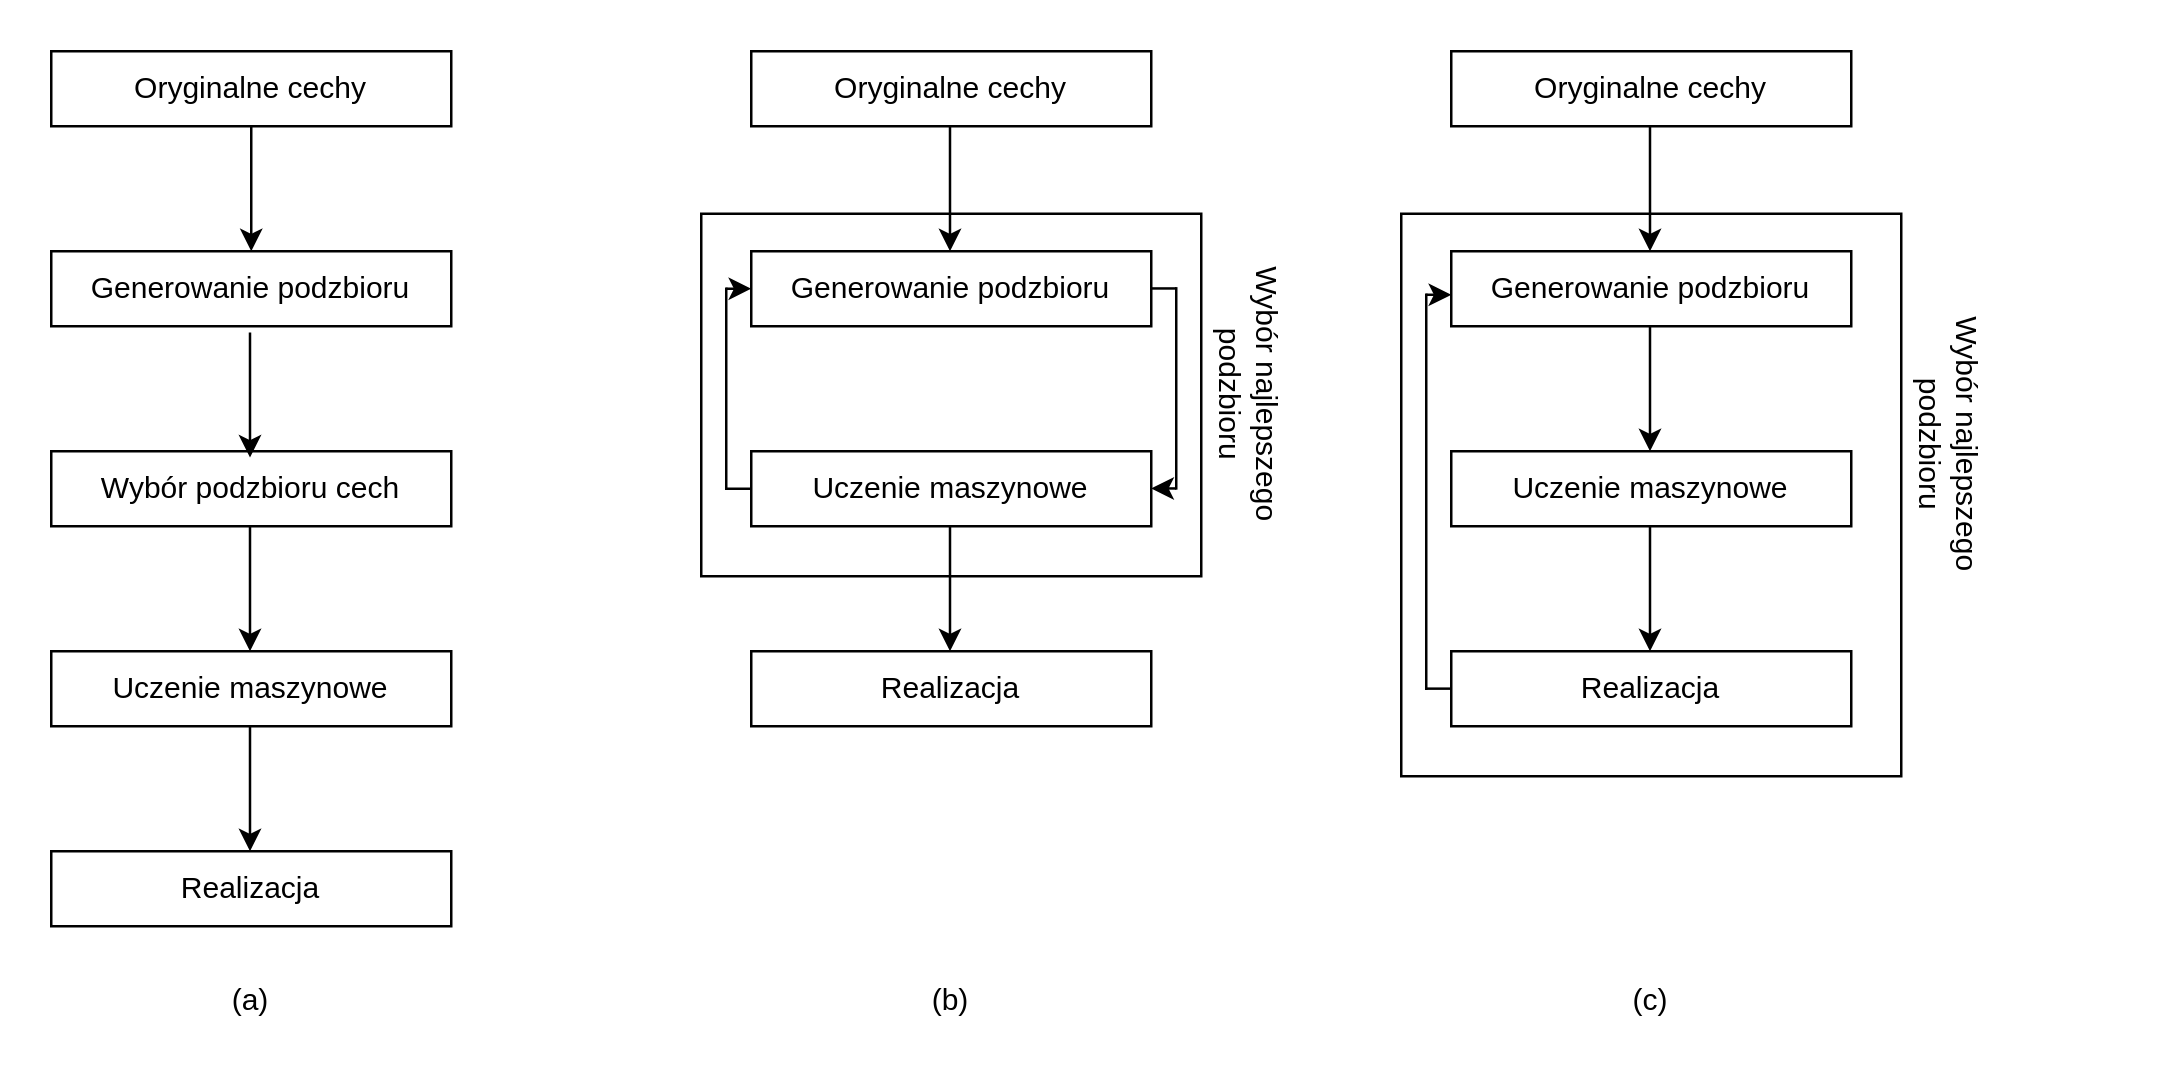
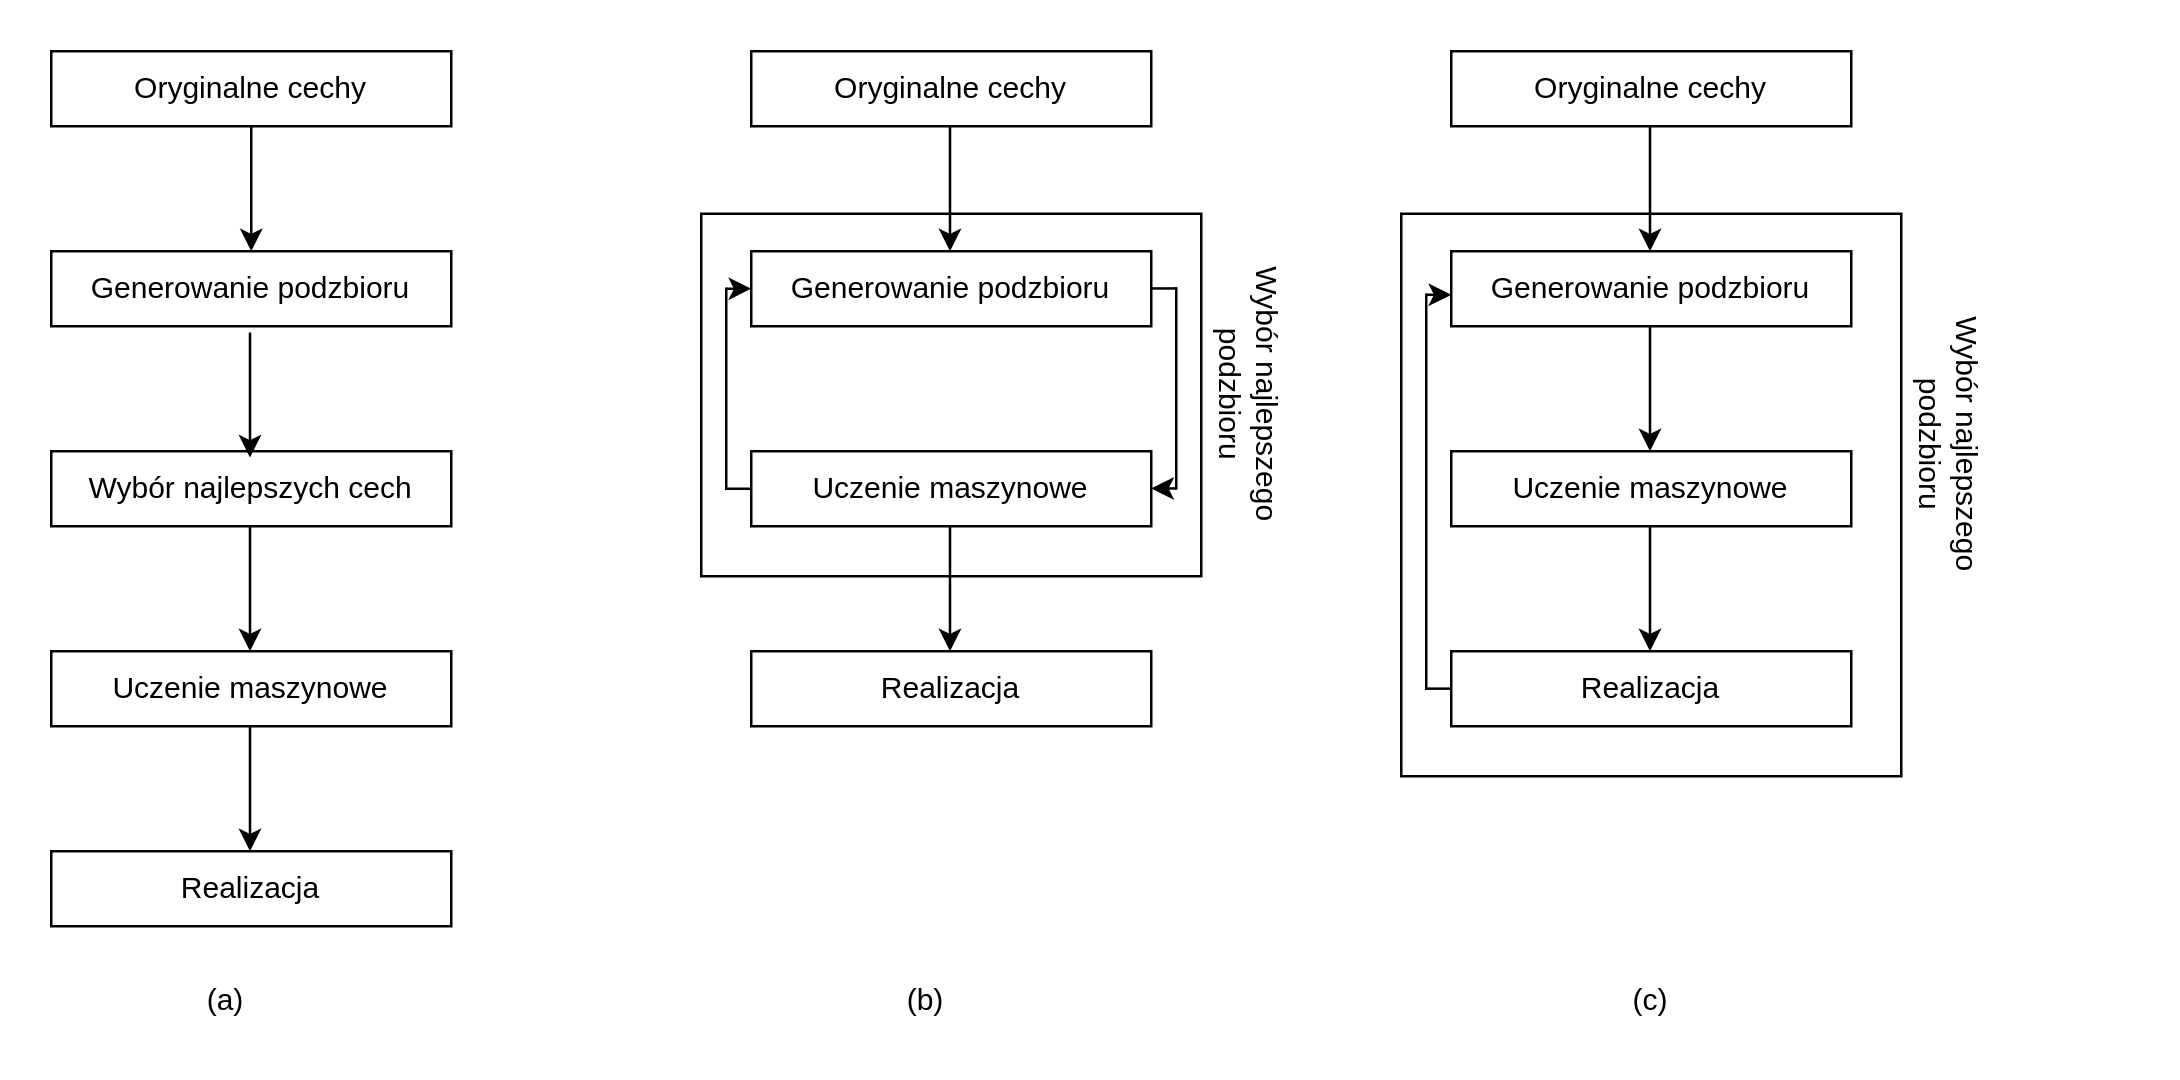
- <mxCell id="8" value="Wybór podzbioru cech" style="rounded=0;whiteSpace=wrap;html=1;" vertex="1" parent="1"><mxGeometry x="20" y="180" width="160" height="30" as="geometry" /></mxCell>
+ <mxCell id="8" value="Wybór najlepszych cech" style="rounded=0;whiteSpace=wrap;html=1;" vertex="1" parent="1"><mxGeometry x="20" y="180" width="160" height="30" as="geometry" /></mxCell>
- <mxCell id="37" value="(a)" style="text;html=1;strokeColor=none;fillColor=none;align=center;verticalAlign=middle;whiteSpace=wrap;rounded=0;" vertex="1" parent="1"><mxGeometry x="80" y="390" width="40" height="20" as="geometry" /></mxCell>
+ <mxCell id="37" value="(a)" style="text;html=1;strokeColor=none;fillColor=none;align=center;verticalAlign=middle;whiteSpace=wrap;rounded=0;" vertex="1" parent="1"><mxGeometry x="70" y="390" width="40" height="20" as="geometry" /></mxCell>
- <mxCell id="38" value="(b)" style="text;html=1;strokeColor=none;fillColor=none;align=center;verticalAlign=middle;whiteSpace=wrap;rounded=0;" vertex="1" parent="1"><mxGeometry x="360" y="390" width="40" height="20" as="geometry" /></mxCell>
+ <mxCell id="38" value="(b)" style="text;html=1;strokeColor=none;fillColor=none;align=center;verticalAlign=middle;whiteSpace=wrap;rounded=0;" vertex="1" parent="1"><mxGeometry x="350" y="390" width="40" height="20" as="geometry" /></mxCell>
